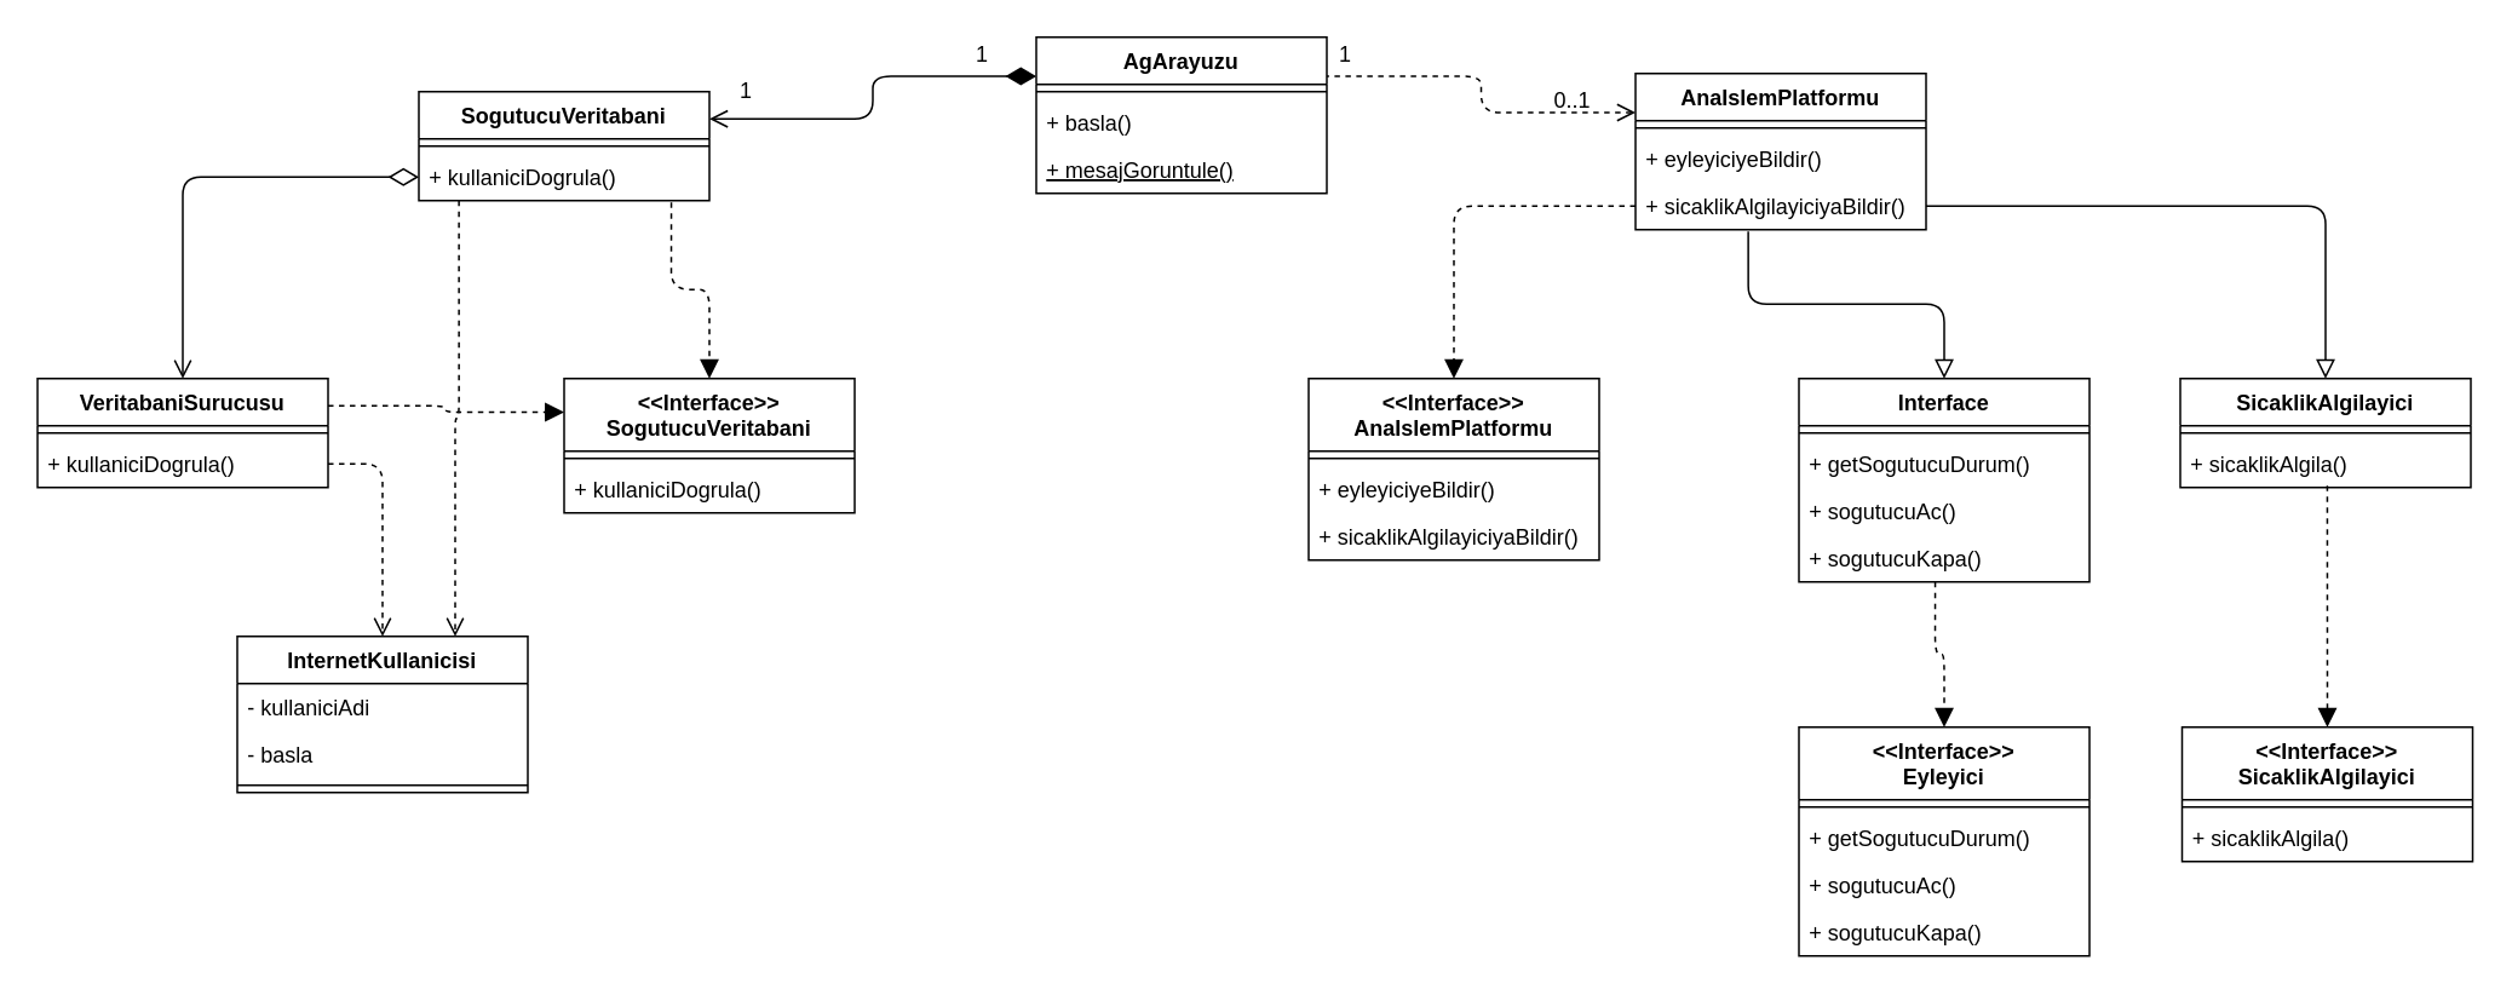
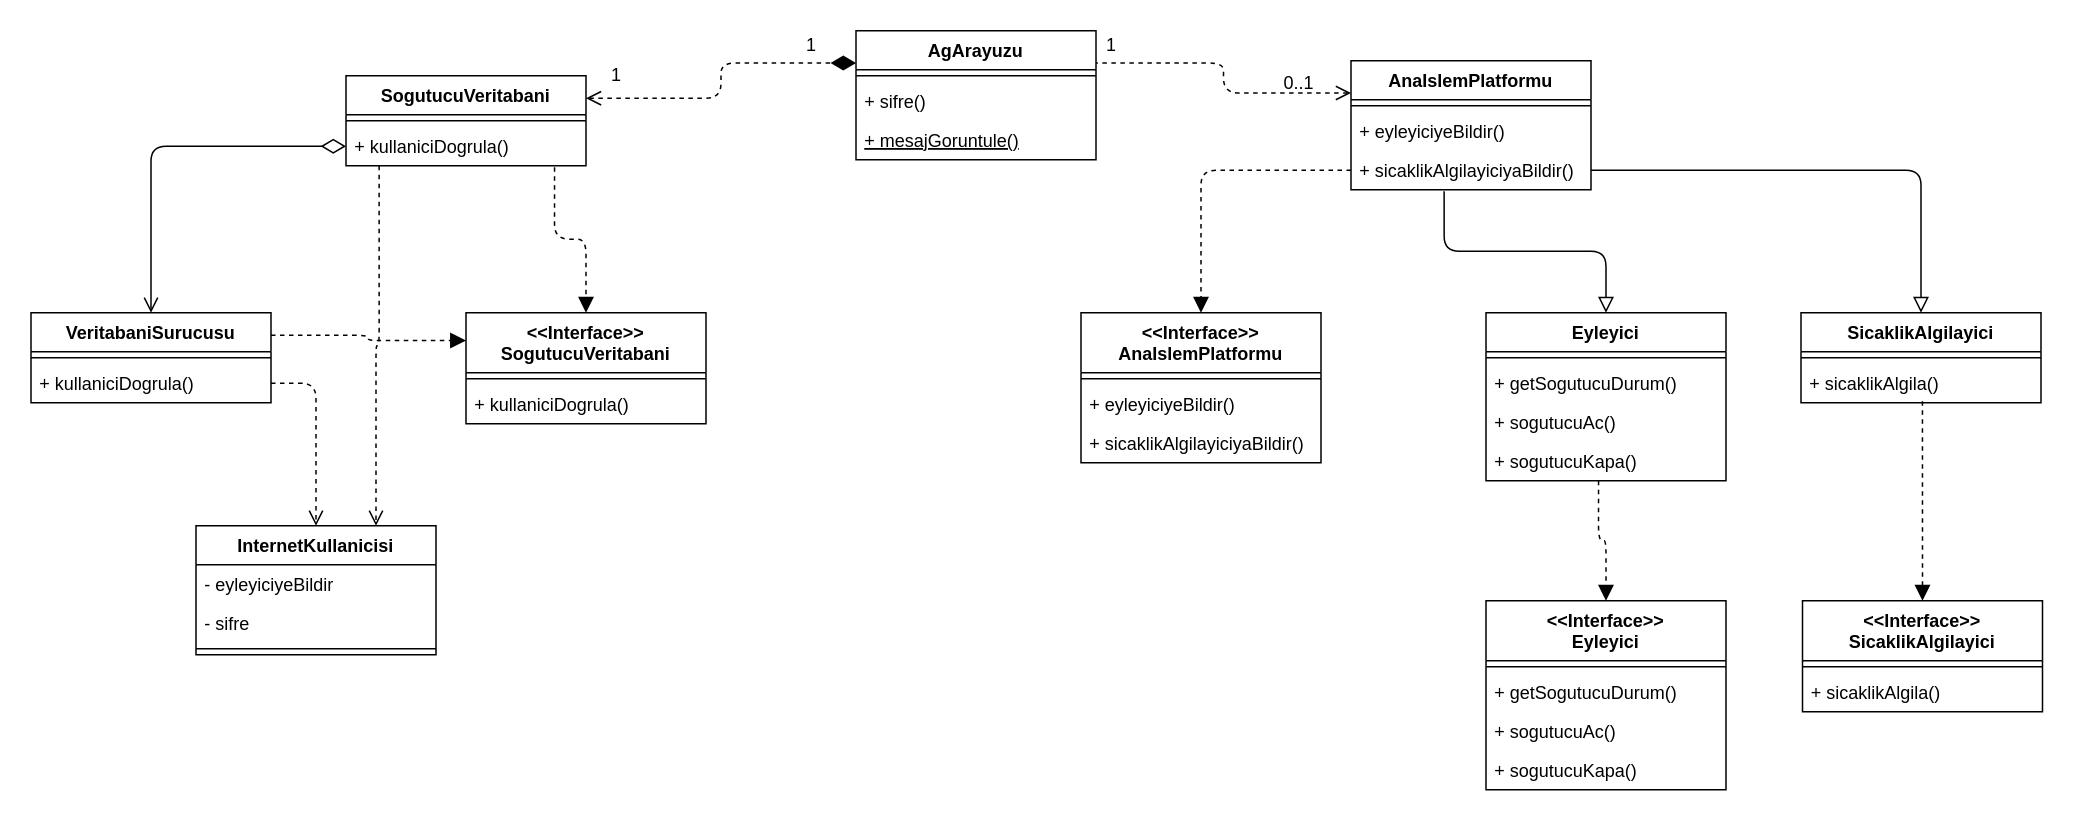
- <mxCell id="43" value="" style="endArrow=diamondThin;endFill=1;endSize=14;html=1;entryX=0;entryY=0.25;entryDx=0;entryDy=0;exitX=1;exitY=0.25;exitDx=0;exitDy=0;edgeStyle=orthogonalEdgeStyle;startArrow=open;startFill=0;targetPerimeterSpacing=0;startSize=8;" edge="1" parent="1" source="16" target="2"><mxGeometry width="160" relative="1" as="geometry"><mxPoint x="400" y="0" as="sourcePoint" /><mxPoint x="560" y="0" as="targetPoint" /></mxGeometry></mxCell>
+ <mxCell id="43" value="" style="endArrow=diamondThin;endFill=1;endSize=14;html=1;entryX=0;entryY=0.25;entryDx=0;entryDy=0;exitX=1;exitY=0.25;exitDx=0;exitDy=0;edgeStyle=orthogonalEdgeStyle;startArrow=open;startFill=0;targetPerimeterSpacing=0;startSize=8;dashed=1;" edge="1" parent="1" source="16" target="2"><mxGeometry width="160" relative="1" as="geometry"><mxPoint x="400" y="0" as="sourcePoint" /><mxPoint x="560" y="0" as="targetPoint" /></mxGeometry></mxCell>
- <mxCell id="4" value="+ basla()" style="text;strokeColor=none;fillColor=none;align=left;verticalAlign=top;spacingLeft=4;spacingRight=4;overflow=hidden;rotatable=0;points=[[0,0.5],[1,0.5]];portConstraint=eastwest;" parent="2" vertex="1"><mxGeometry y="34" width="160" height="26" as="geometry" /></mxCell>
+ <mxCell id="4" value="+ sifre()" style="text;strokeColor=none;fillColor=none;align=left;verticalAlign=top;spacingLeft=4;spacingRight=4;overflow=hidden;rotatable=0;points=[[0,0.5],[1,0.5]];portConstraint=eastwest;" parent="2" vertex="1"><mxGeometry y="34" width="160" height="26" as="geometry" /></mxCell>
- <mxCell id="23" value="Interface" style="swimlane;fontStyle=1;align=center;verticalAlign=top;childLayout=stackLayout;horizontal=1;startSize=26;horizontalStack=0;resizeParent=1;resizeParentMax=0;resizeLast=0;collapsible=1;marginBottom=0;" parent="1" vertex="1"><mxGeometry x="990" y="208" width="160" height="112" as="geometry" /></mxCell>
+ <mxCell id="23" value="Eyleyici" style="swimlane;fontStyle=1;align=center;verticalAlign=top;childLayout=stackLayout;horizontal=1;startSize=26;horizontalStack=0;resizeParent=1;resizeParentMax=0;resizeLast=0;collapsible=1;marginBottom=0;" parent="1" vertex="1"><mxGeometry x="990" y="208" width="160" height="112" as="geometry" /></mxCell>
- <mxCell id="10" value="- kullaniciAdi" style="text;strokeColor=none;fillColor=none;align=left;verticalAlign=top;spacingLeft=4;spacingRight=4;overflow=hidden;rotatable=0;points=[[0,0.5],[1,0.5]];portConstraint=eastwest;" parent="9" vertex="1"><mxGeometry y="26" width="160" height="26" as="geometry" /></mxCell>
+ <mxCell id="10" value="- eyleyiciyeBildir" style="text;strokeColor=none;fillColor=none;align=left;verticalAlign=top;spacingLeft=4;spacingRight=4;overflow=hidden;rotatable=0;points=[[0,0.5],[1,0.5]];portConstraint=eastwest;" parent="9" vertex="1"><mxGeometry y="26" width="160" height="26" as="geometry" /></mxCell>
- <mxCell id="11" value="- basla" style="text;strokeColor=none;fillColor=none;align=left;verticalAlign=top;spacingLeft=4;spacingRight=4;overflow=hidden;rotatable=0;points=[[0,0.5],[1,0.5]];portConstraint=eastwest;" parent="9" vertex="1"><mxGeometry y="52" width="160" height="26" as="geometry" /></mxCell>
+ <mxCell id="11" value="- sifre" style="text;strokeColor=none;fillColor=none;align=left;verticalAlign=top;spacingLeft=4;spacingRight=4;overflow=hidden;rotatable=0;points=[[0,0.5],[1,0.5]];portConstraint=eastwest;" parent="9" vertex="1"><mxGeometry y="52" width="160" height="26" as="geometry" /></mxCell>
